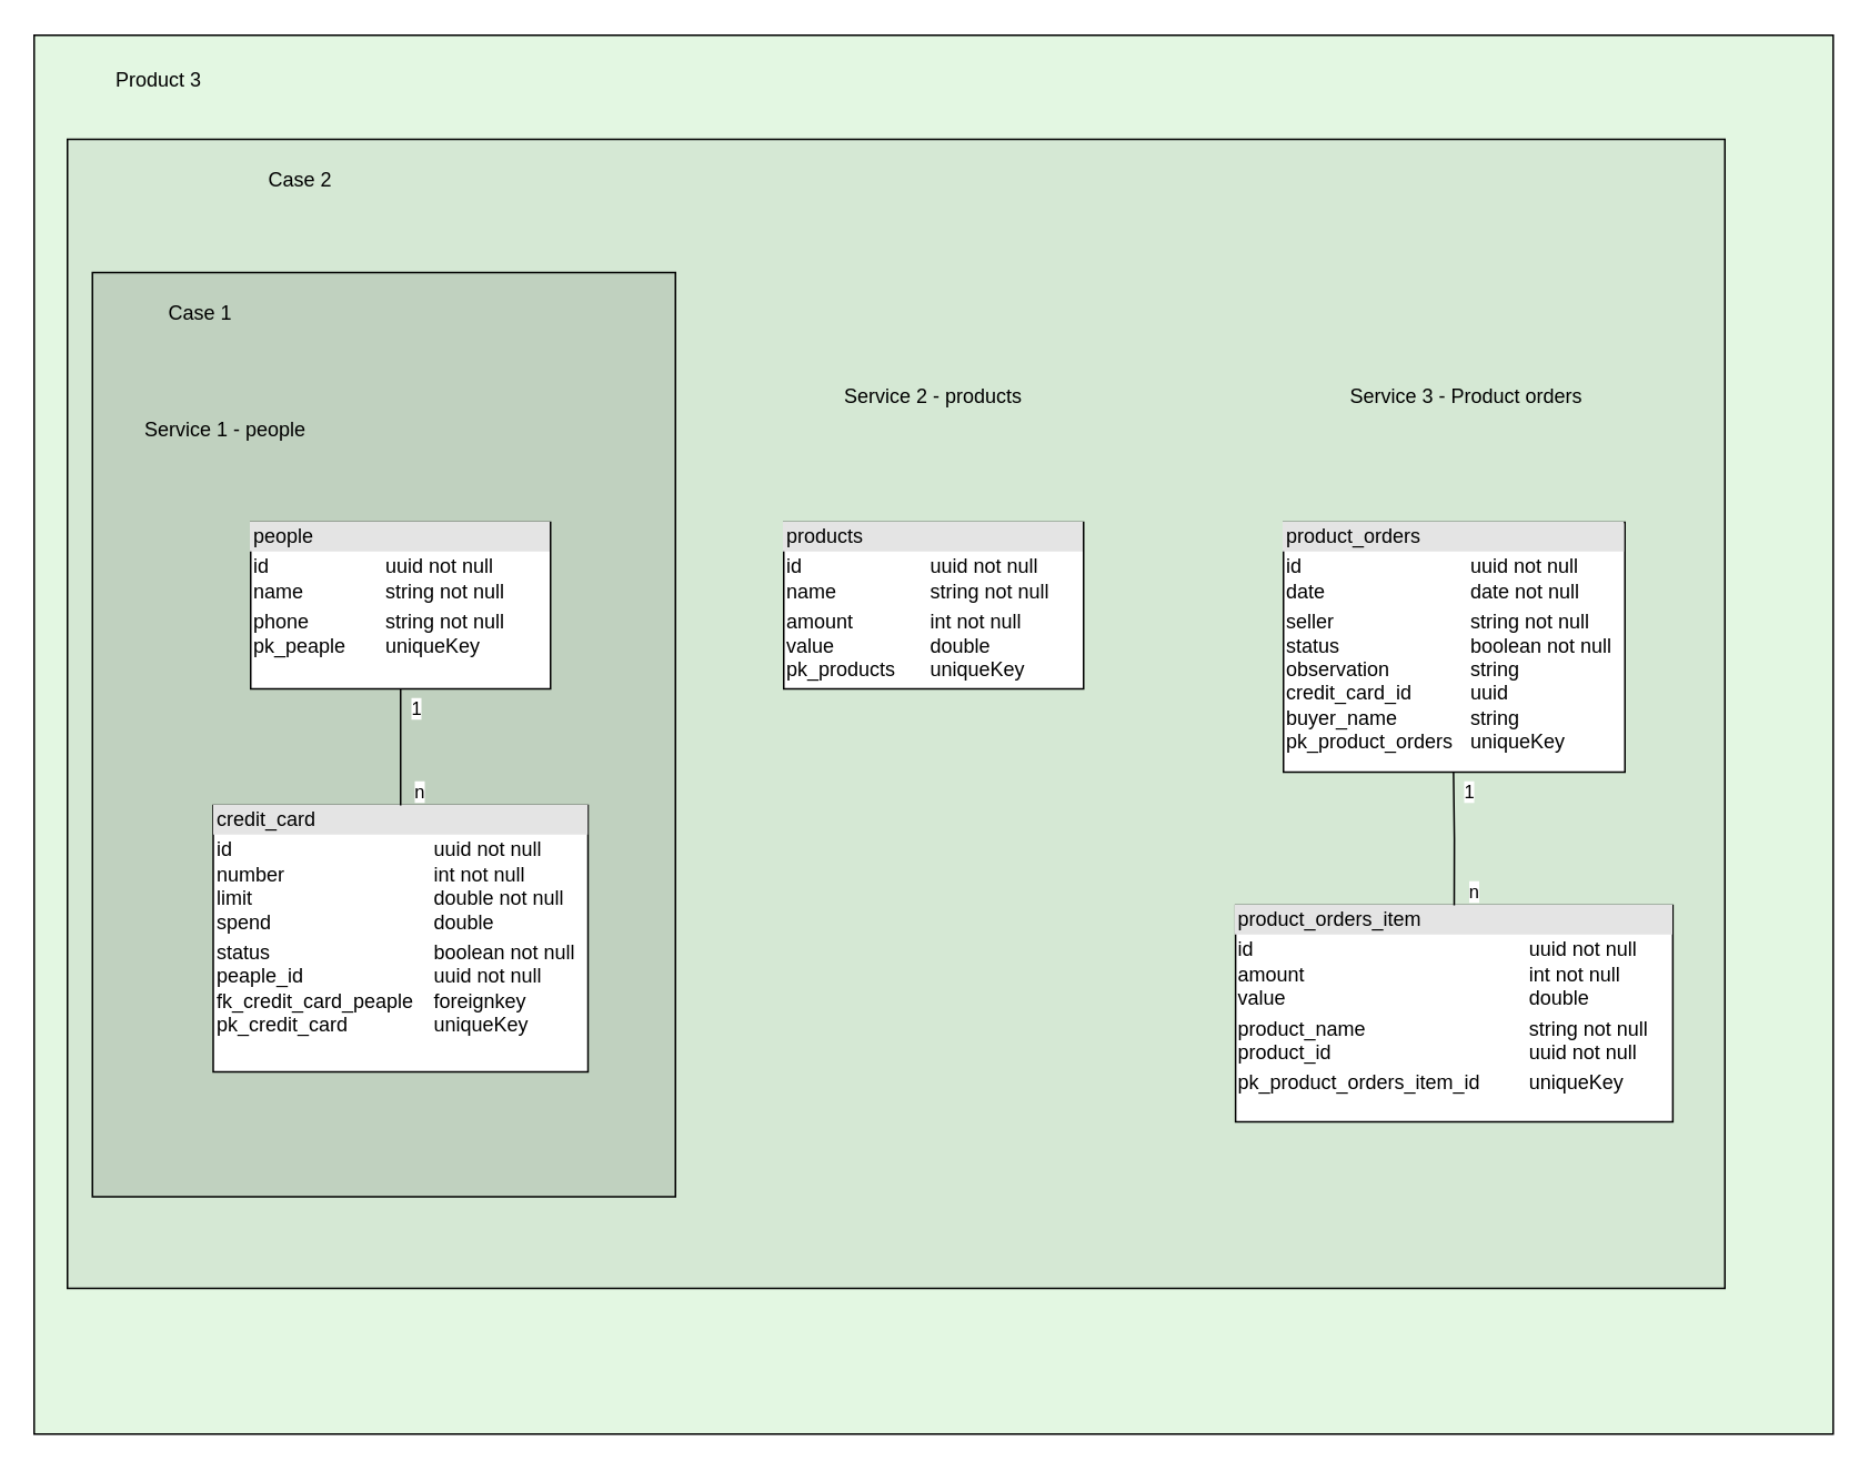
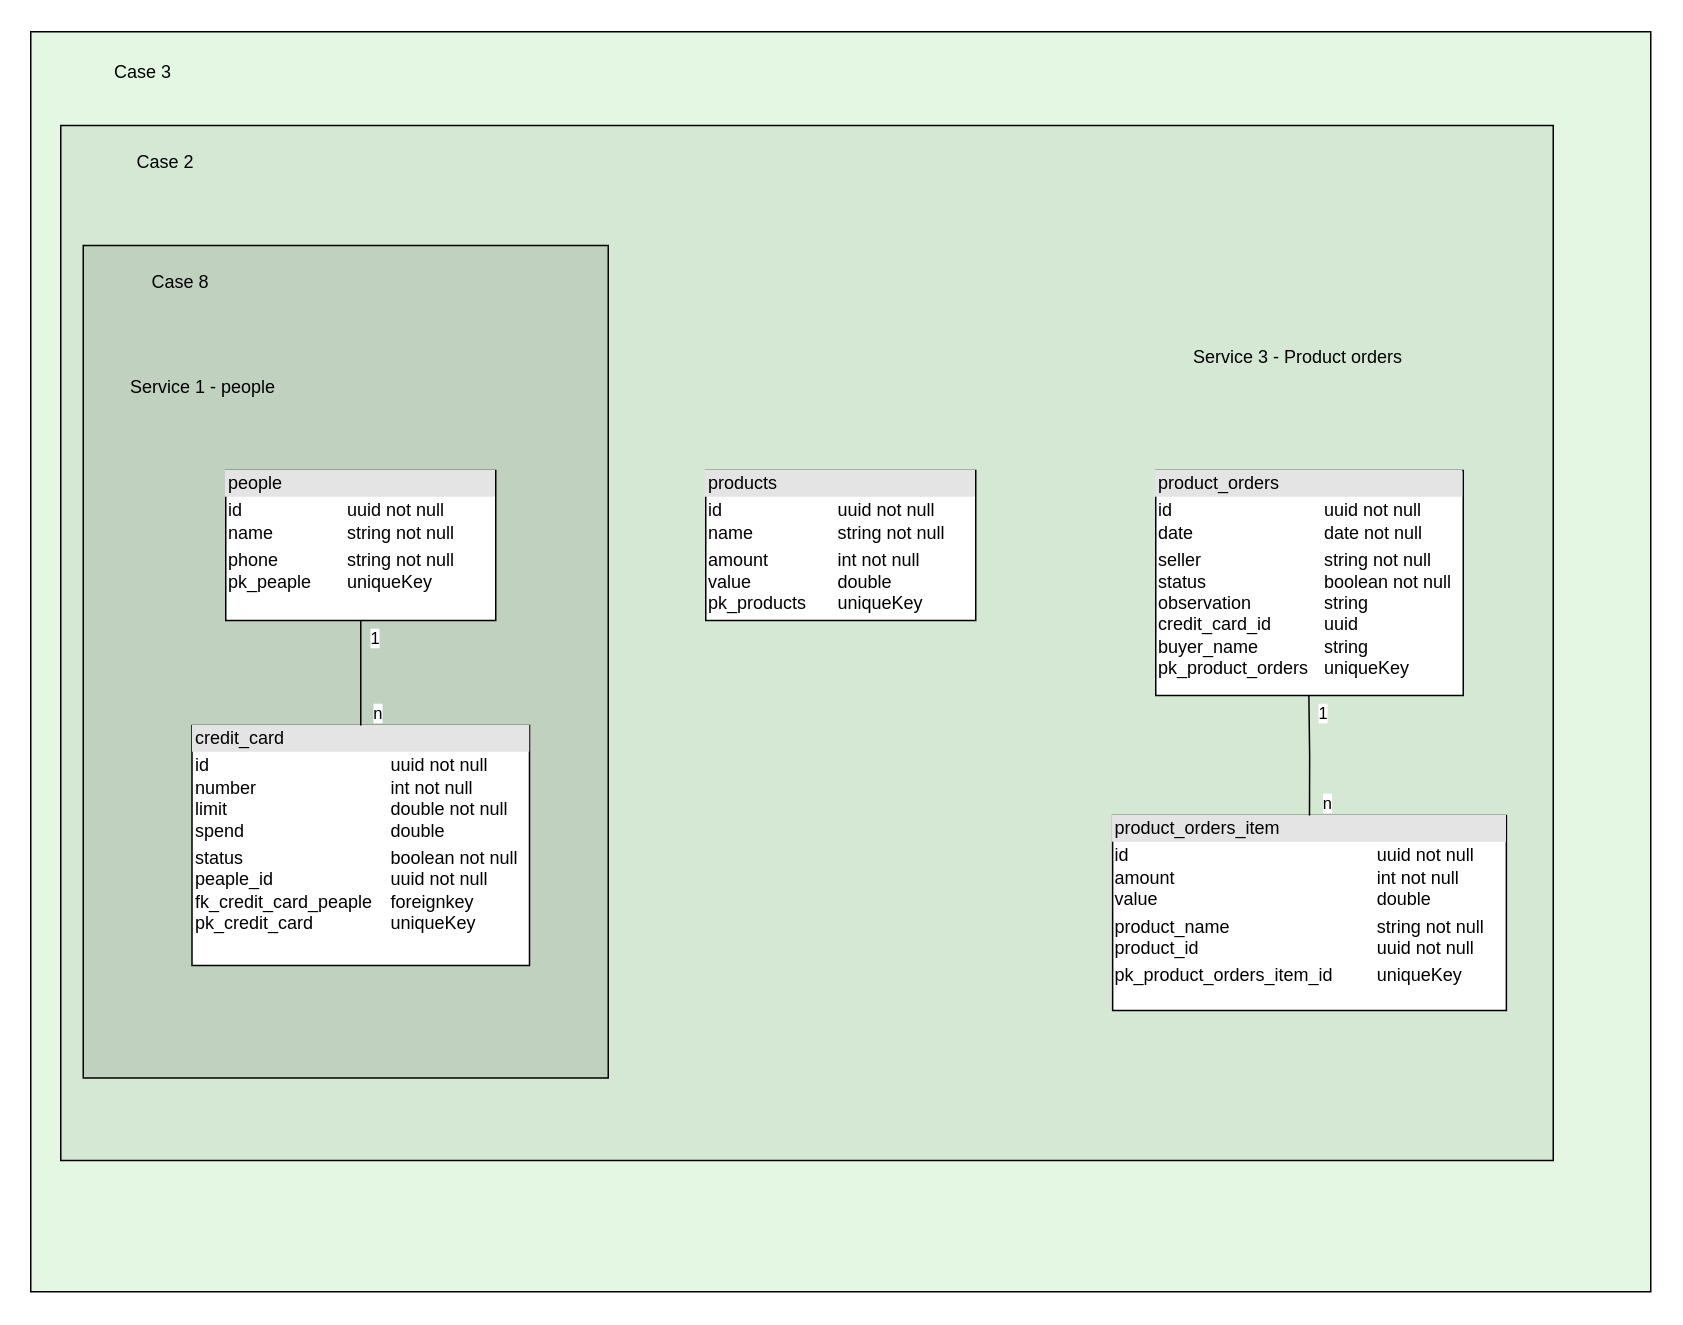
- <mxCell id="21" value="Product 3" style="text;html=1;strokeColor=none;fillColor=none;align=center;verticalAlign=middle;whiteSpace=wrap;rounded=0;" vertex="1" parent="1"><mxGeometry x="40" y="33" width="110" height="30" as="geometry" /></mxCell>
+ <mxCell id="21" value="Case 3" style="text;html=1;strokeColor=none;fillColor=none;align=center;verticalAlign=middle;whiteSpace=wrap;rounded=0;" vertex="1" parent="1"><mxGeometry x="40" y="33" width="110" height="30" as="geometry" /></mxCell>
- <mxCell id="20" value="Case 2" style="text;html=1;strokeColor=none;fillColor=none;align=center;verticalAlign=middle;whiteSpace=wrap;rounded=0;" vertex="1" parent="1"><mxGeometry x="125" y="93" width="110" height="30" as="geometry" /></mxCell>
+ <mxCell id="20" value="Case 2" style="text;html=1;strokeColor=none;fillColor=none;align=center;verticalAlign=middle;whiteSpace=wrap;rounded=0;" vertex="1" parent="1"><mxGeometry x="55" y="93" width="110" height="30" as="geometry" /></mxCell>
- <mxCell id="19" value="Case 1" style="text;html=1;strokeColor=none;fillColor=none;align=center;verticalAlign=middle;whiteSpace=wrap;rounded=0;" vertex="1" parent="1"><mxGeometry x="65" y="173" width="110" height="30" as="geometry" /></mxCell>
+ <mxCell id="19" value="Case 8" style="text;html=1;strokeColor=none;fillColor=none;align=center;verticalAlign=middle;whiteSpace=wrap;rounded=0;" vertex="1" parent="1"><mxGeometry x="65" y="173" width="110" height="30" as="geometry" /></mxCell>
- <mxCell id="7" value="Service 2 - products" style="text;html=1;strokeColor=none;fillColor=none;align=center;verticalAlign=middle;whiteSpace=wrap;rounded=0;" vertex="1" parent="1"><mxGeometry x="505" y="223" width="110" height="30" as="geometry" /></mxCell>
- <mxCell id="6" value="Service 3 - Product orders" style="text;html=1;strokeColor=none;fillColor=none;align=center;verticalAlign=middle;whiteSpace=wrap;rounded=0;" vertex="1" parent="1"><mxGeometry x="805" y="223" width="150" height="30" as="geometry" /></mxCell>
+ <mxCell id="6" value="Service 3 - Product orders" style="text;html=1;strokeColor=none;fillColor=none;align=center;verticalAlign=middle;whiteSpace=wrap;rounded=0;" vertex="1" parent="1"><mxGeometry x="790" y="223" width="150" height="30" as="geometry" /></mxCell>
